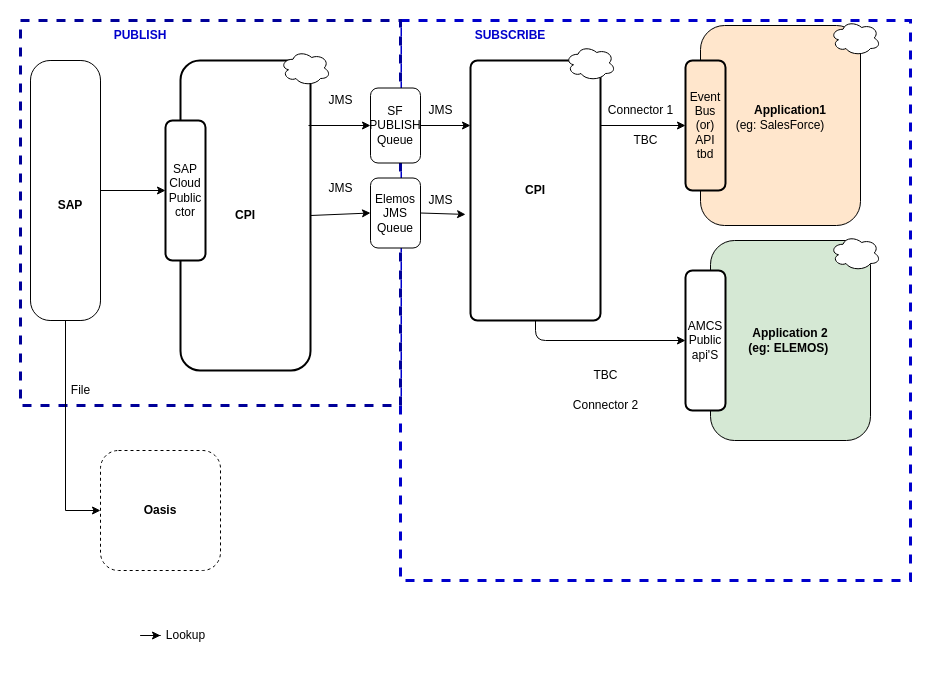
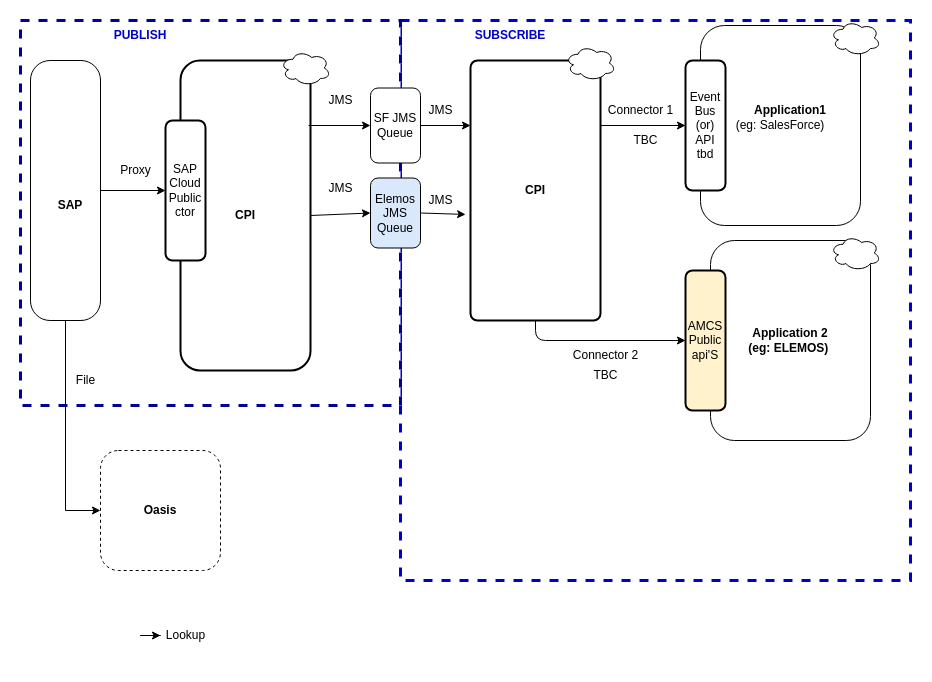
- <mxCell id="12" value="SF PUBLISH Queue" style="whiteSpace=wrap;html=1;rounded=1;" parent="2" vertex="1"><mxGeometry x="350" y="67.5" width="50" height="75" as="geometry" /></mxCell>
+ <mxCell id="12" value="SF JMS Queue" style="whiteSpace=wrap;html=1;rounded=1;" parent="2" vertex="1"><mxGeometry x="350" y="67.5" width="50" height="75" as="geometry" /></mxCell>
- <mxCell id="13" value="Event Bus (or) API&lt;br&gt;tbd" style="rounded=1;whiteSpace=wrap;html=1;absoluteArcSize=1;arcSize=14;strokeWidth=2;fillColor=#ffe6cc;" parent="2" vertex="1"><mxGeometry x="665" y="40" width="40" height="130" as="geometry" /></mxCell>
+ <mxCell id="13" value="Event Bus (or) API&lt;br&gt;tbd" style="rounded=1;whiteSpace=wrap;html=1;absoluteArcSize=1;arcSize=14;strokeWidth=2;" parent="2" vertex="1"><mxGeometry x="665" y="40" width="40" height="130" as="geometry" /></mxCell>
- <mxCell id="9" value="(eg: SalesForce)" style="whiteSpace=wrap;html=1;rounded=1;fillColor=#ffe6cc;" parent="2" vertex="1"><mxGeometry x="680" y="5" width="160" height="200" as="geometry" /></mxCell>
+ <mxCell id="9" value="(eg: SalesForce)" style="whiteSpace=wrap;html=1;rounded=1;" parent="2" vertex="1"><mxGeometry x="680" y="5" width="160" height="200" as="geometry" /></mxCell>
+ <mxCell id="22" value="Proxy" style="text;html=1;align=center;verticalAlign=middle;resizable=0;points=[];autosize=1;" parent="2" vertex="1"><mxGeometry x="90" y="140" width="50" height="20" as="geometry" /></mxCell>
- <mxCell id="33" value="Elemos JMS Queue" style="whiteSpace=wrap;html=1;rounded=1;" parent="2" vertex="1"><mxGeometry x="350" y="157.5" width="50" height="70" as="geometry" /></mxCell>
+ <mxCell id="33" value="Elemos JMS Queue" style="whiteSpace=wrap;html=1;rounded=1;fillColor=#dae8fc;" parent="2" vertex="1"><mxGeometry x="350" y="157.5" width="50" height="70" as="geometry" /></mxCell>
- <mxCell id="18" value="AMCS Public api'S" style="rounded=1;whiteSpace=wrap;html=1;absoluteArcSize=1;arcSize=14;strokeWidth=2;" parent="2" vertex="1"><mxGeometry x="665" y="250" width="40" height="140" as="geometry" /></mxCell>
+ <mxCell id="18" value="AMCS Public api'S" style="rounded=1;whiteSpace=wrap;html=1;absoluteArcSize=1;arcSize=14;strokeWidth=2;fillColor=#fff2cc;" parent="2" vertex="1"><mxGeometry x="665" y="250" width="40" height="140" as="geometry" /></mxCell>
- <mxCell id="8" value="&lt;b&gt;Application 2&lt;br&gt;(eg: ELEMOS)&amp;nbsp;&lt;/b&gt;" style="whiteSpace=wrap;html=1;rounded=1;fillColor=#d5e8d4;" parent="2" vertex="1"><mxGeometry x="690" y="220" width="160" height="200" as="geometry" /></mxCell>
+ <mxCell id="8" value="&lt;b&gt;Application 2&lt;br&gt;(eg: ELEMOS)&amp;nbsp;&lt;/b&gt;" style="whiteSpace=wrap;html=1;rounded=1;" parent="2" vertex="1"><mxGeometry x="690" y="220" width="160" height="200" as="geometry" /></mxCell>
- <mxCell id="37" value="File" style="text;html=1;align=center;verticalAlign=middle;resizable=0;points=[];autosize=1;" parent="2" vertex="1"><mxGeometry x="45" y="360" width="30" height="20" as="geometry" /></mxCell>
+ <mxCell id="37" value="File" style="text;html=1;align=center;verticalAlign=middle;resizable=0;points=[];autosize=1;" parent="2" vertex="1"><mxGeometry x="50" y="350" width="30" height="20" as="geometry" /></mxCell>
- <mxCell id="21" value="Connector 2" style="text;html=1;align=center;verticalAlign=middle;resizable=0;points=[];autosize=1;" parent="2" vertex="1"><mxGeometry x="545" y="375" width="80" height="20" as="geometry" /></mxCell>
+ <mxCell id="21" value="Connector 2" style="text;html=1;align=center;verticalAlign=middle;resizable=0;points=[];autosize=1;" parent="2" vertex="1"><mxGeometry x="545" y="325" width="80" height="20" as="geometry" /></mxCell>
